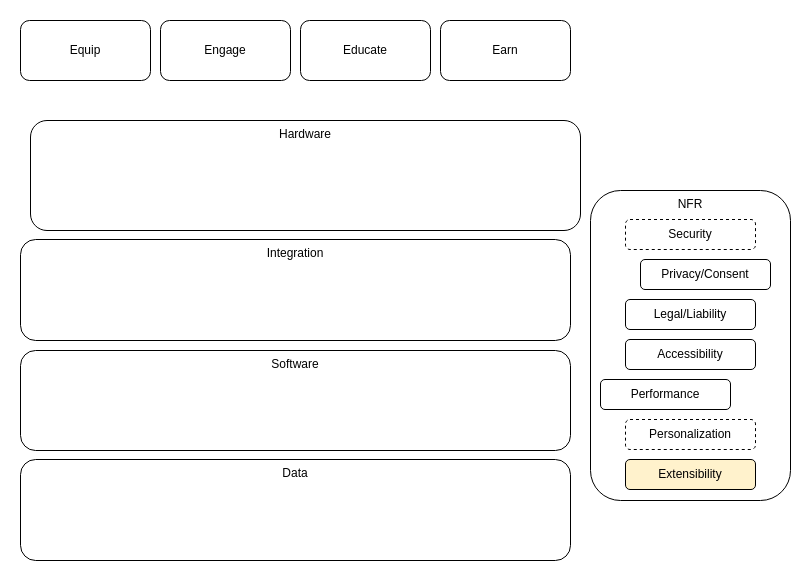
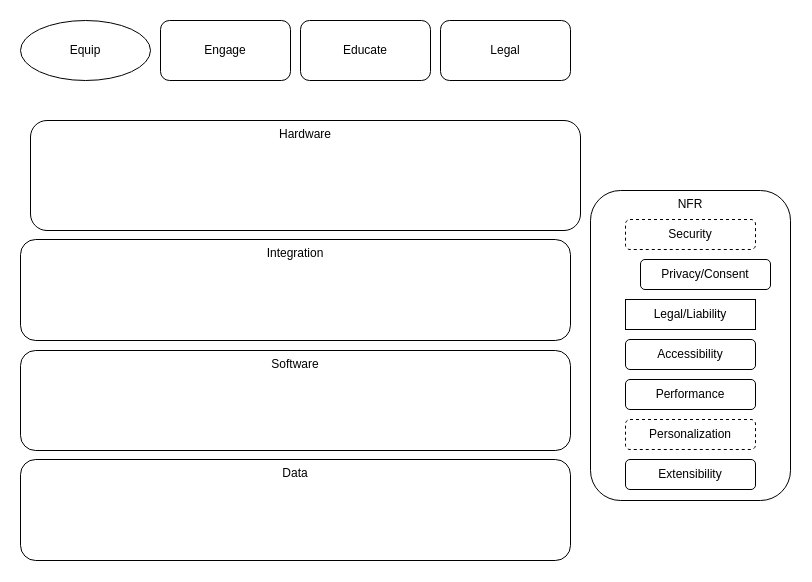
- <mxCell id="2" value="Equip" style="rounded=1;whiteSpace=wrap;html=1;" vertex="1" parent="1"><mxGeometry x="20" y="20" width="130" height="60" as="geometry" /></mxCell>
+ <mxCell id="2" value="Equip" style="ellipse;whiteSpace=wrap;html=1;" vertex="1" parent="1"><mxGeometry x="20" y="20" width="130" height="60" as="geometry" /></mxCell>
- <mxCell id="5" value="Earn" style="rounded=1;whiteSpace=wrap;html=1;" vertex="1" parent="1"><mxGeometry x="440" y="20" width="130" height="60" as="geometry" /></mxCell>
+ <mxCell id="5" value="Legal" style="rounded=1;whiteSpace=wrap;html=1;" vertex="1" parent="1"><mxGeometry x="440" y="20" width="130" height="60" as="geometry" /></mxCell>
- <mxCell id="13" value="Legal/Liability" style="rounded=1;whiteSpace=wrap;html=1;" vertex="1" parent="1"><mxGeometry x="625" y="299" width="130" height="30" as="geometry" /></mxCell>
+ <mxCell id="13" value="Legal/Liability" style="whiteSpace=wrap;html=1;rounded=0;" vertex="1" parent="1"><mxGeometry x="625" y="299" width="130" height="30" as="geometry" /></mxCell>
- <mxCell id="15" value="Performance" style="rounded=1;whiteSpace=wrap;html=1;" vertex="1" parent="1"><mxGeometry x="600" y="379" width="130" height="30" as="geometry" /></mxCell>
+ <mxCell id="15" value="Performance" style="rounded=1;whiteSpace=wrap;html=1;" vertex="1" parent="1"><mxGeometry x="625" y="379" width="130" height="30" as="geometry" /></mxCell>
- <mxCell id="17" value="Extensibility" style="rounded=1;whiteSpace=wrap;html=1;fillColor=#fff2cc;" vertex="1" parent="1"><mxGeometry x="625" y="459" width="130" height="30" as="geometry" /></mxCell>
+ <mxCell id="17" value="Extensibility" style="rounded=1;whiteSpace=wrap;html=1;" vertex="1" parent="1"><mxGeometry x="625" y="459" width="130" height="30" as="geometry" /></mxCell>
